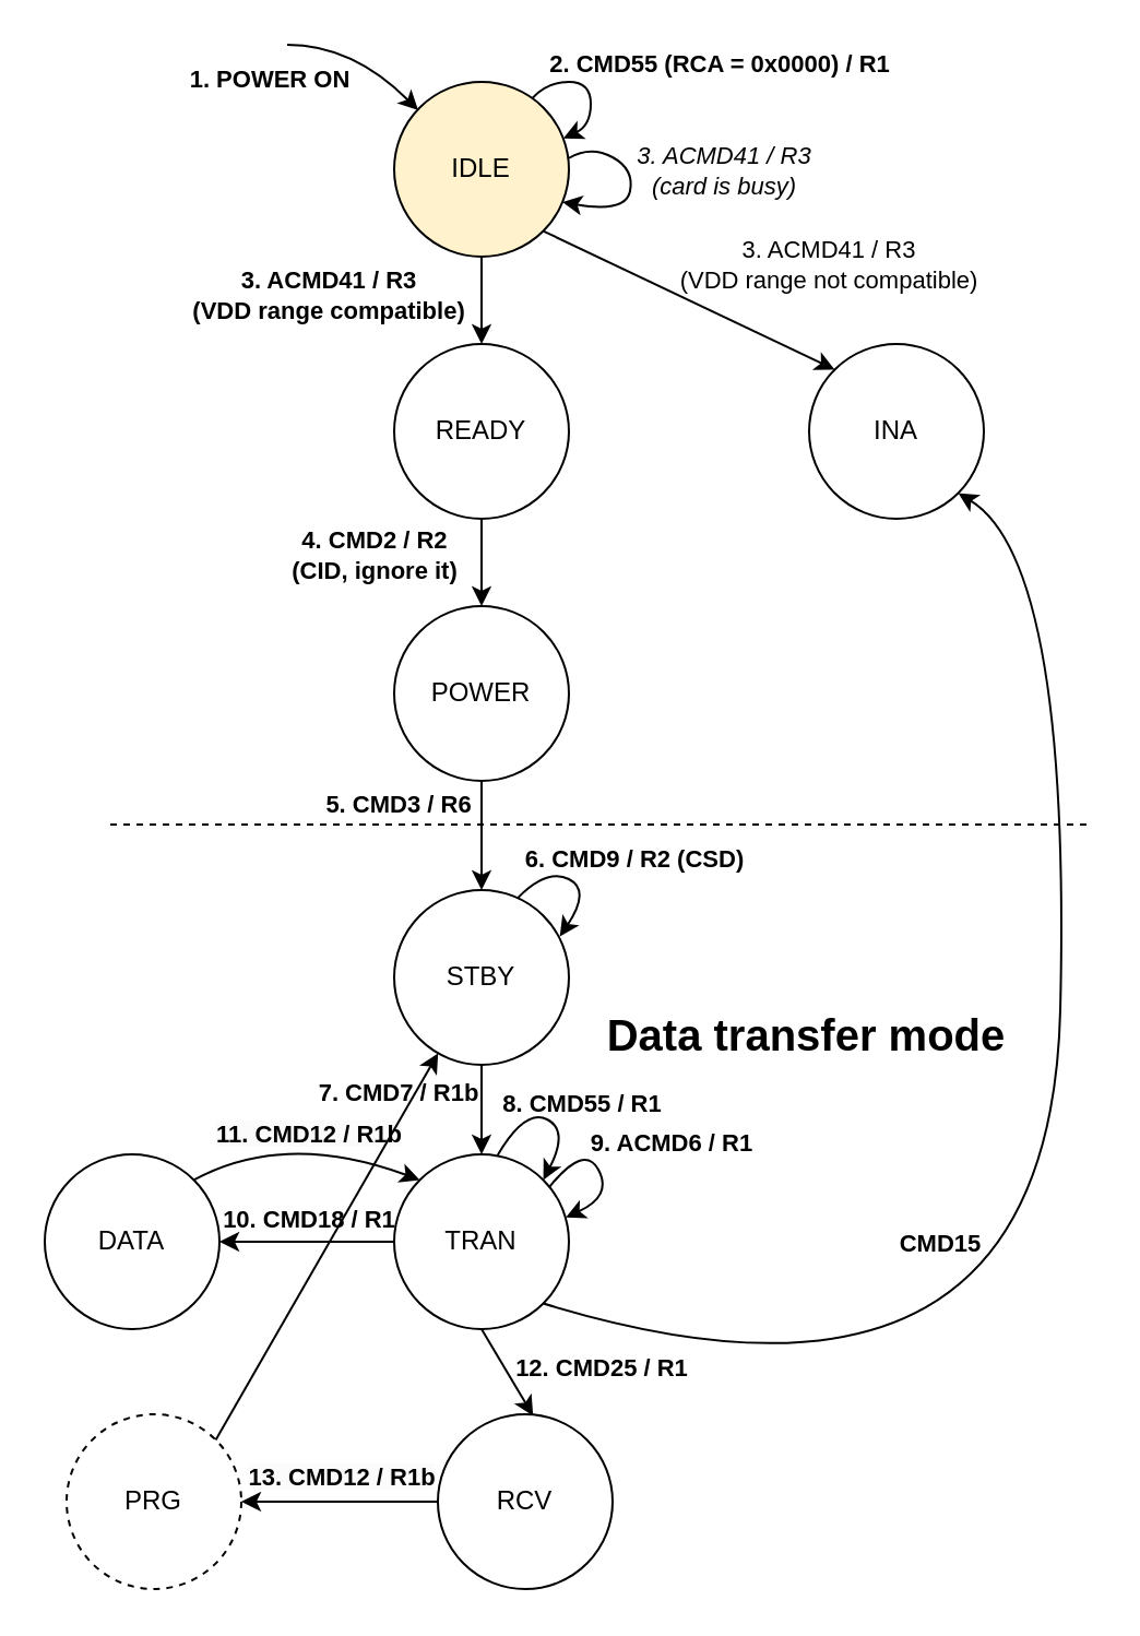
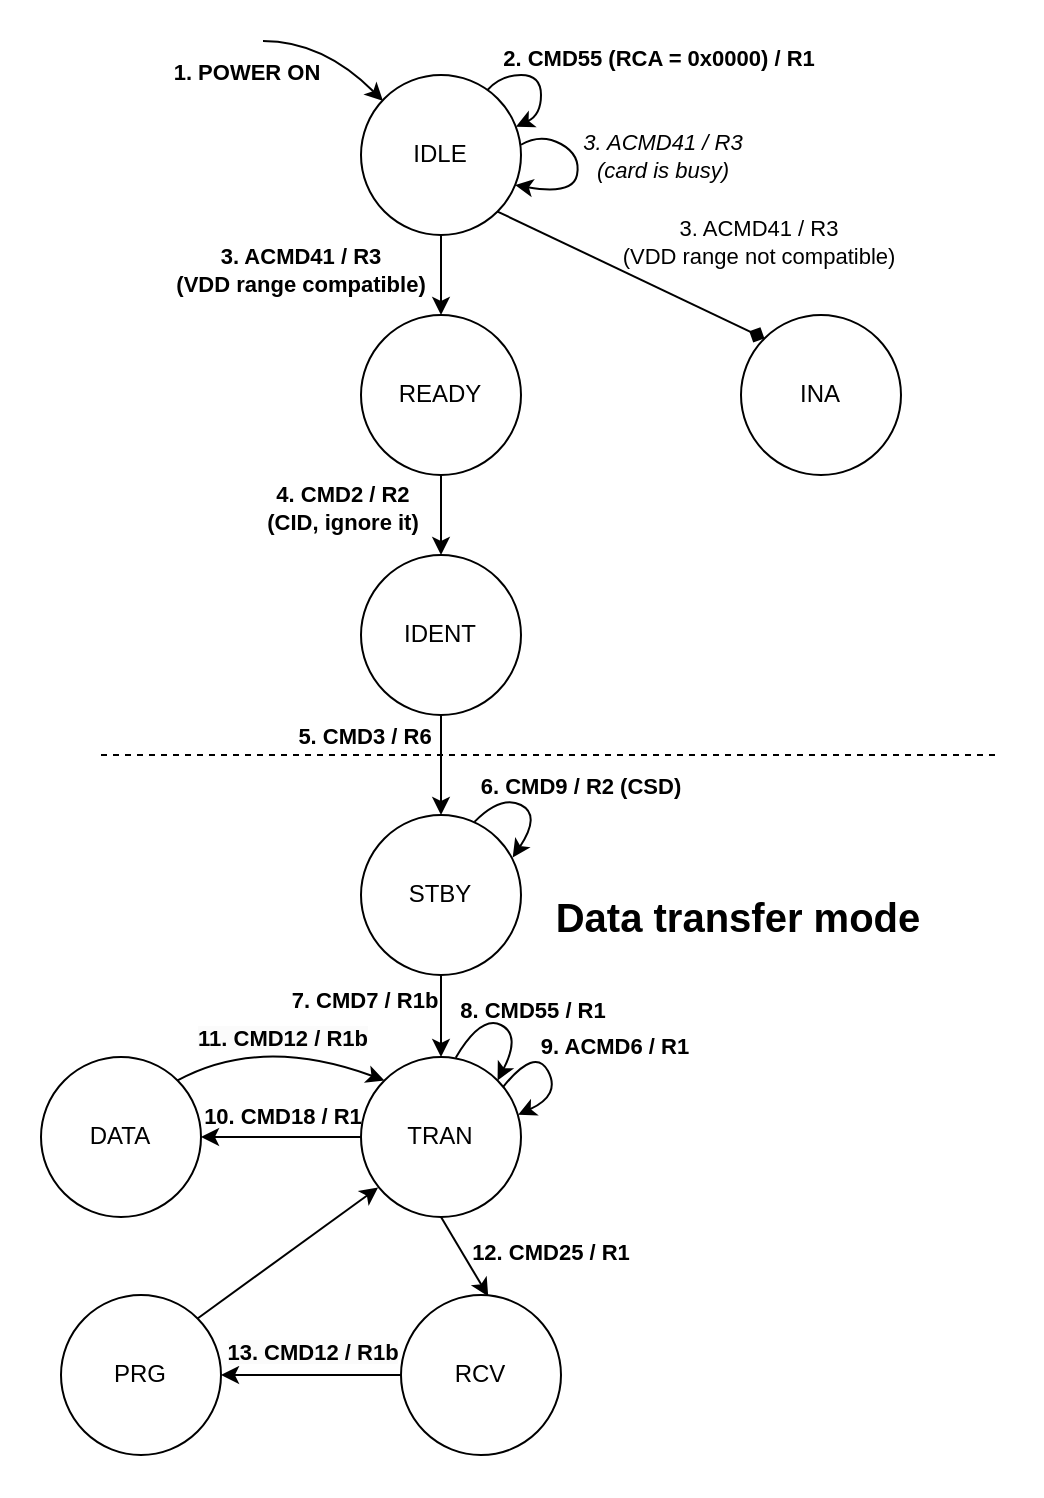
- <mxCell id="2" value="IDLE" style="ellipse;whiteSpace=wrap;html=1;aspect=fixed;fillColor=#fff2cc;" parent="1" vertex="1"><mxGeometry x="180" y="37" width="80" height="80" as="geometry" /></mxCell>
+ <mxCell id="2" value="IDLE" style="ellipse;whiteSpace=wrap;html=1;aspect=fixed;" parent="1" vertex="1"><mxGeometry x="180" y="37" width="80" height="80" as="geometry" /></mxCell>
- <mxCell id="6" value="" style="curved=1;endArrow=classic;html=1;rounded=0;entryX=0;entryY=0;entryDx=0;entryDy=0;exitX=1;exitY=1;exitDx=0;exitDy=0;" parent="1" source="2" target="5" edge="1"><mxGeometry width="50" height="50" relative="1" as="geometry"><mxPoint x="216.88" y="140.76" as="sourcePoint" /><mxPoint x="112" y="197" as="targetPoint" /><Array as="points" /></mxGeometry></mxCell>
+ <mxCell id="6" value="" style="curved=1;endArrow=diamond;html=1;rounded=0;entryX=0;entryY=0;entryDx=0;entryDy=0;exitX=1;exitY=1;exitDx=0;exitDy=0;" parent="1" source="2" target="5" edge="1"><mxGeometry width="50" height="50" relative="1" as="geometry"><mxPoint x="216.88" y="140.76" as="sourcePoint" /><mxPoint x="112" y="197" as="targetPoint" /><Array as="points" /></mxGeometry></mxCell>
- <mxCell id="15" value="POWER" style="ellipse;whiteSpace=wrap;html=1;aspect=fixed;" parent="1" vertex="1"><mxGeometry x="180" y="277" width="80" height="80" as="geometry" /></mxCell>
+ <mxCell id="15" value="IDENT" style="ellipse;whiteSpace=wrap;html=1;aspect=fixed;" parent="1" vertex="1"><mxGeometry x="180" y="277" width="80" height="80" as="geometry" /></mxCell>
- <mxCell id="20" value="&lt;font style=&quot;font-size: 20px;&quot;&gt;&lt;b&gt;Data transfer mode&lt;/b&gt;&lt;/font&gt;" style="text;html=1;strokeColor=none;fillColor=none;align=center;verticalAlign=middle;whiteSpace=wrap;rounded=0;labelBackgroundColor=none;" parent="1" vertex="1"><mxGeometry x="274" y="458" width="190" height="30" as="geometry" /></mxCell>
+ <mxCell id="20" value="&lt;font style=&quot;font-size: 20px;&quot;&gt;&lt;b&gt;Data transfer mode&lt;/b&gt;&lt;/font&gt;" style="text;html=1;strokeColor=none;fillColor=none;align=center;verticalAlign=middle;whiteSpace=wrap;rounded=0;labelBackgroundColor=none;" parent="1" vertex="1"><mxGeometry x="274" y="443" width="190" height="30" as="geometry" /></mxCell>
- <mxCell id="42" value="" style="curved=1;endArrow=classic;html=1;rounded=0;fontSize=11;entryX=1;entryY=1;entryDx=0;entryDy=0;exitX=1;exitY=1;exitDx=0;exitDy=0;" parent="1" source="23" target="5" edge="1"><mxGeometry width="50" height="50" relative="1" as="geometry"><mxPoint x="226" y="607" as="sourcePoint" /><mxPoint x="610" y="484" as="targetPoint" /><Array as="points"><mxPoint x="480" y="667" /><mxPoint x="490" y="257" /></Array></mxGeometry></mxCell>
- <mxCell id="43" value="&lt;b&gt;CMD15&lt;/b&gt;" style="edgeLabel;html=1;align=center;verticalAlign=middle;resizable=0;points=[];fontSize=11;" parent="42" vertex="1" connectable="0"><mxGeometry x="0.35" relative="1" as="geometry"><mxPoint x="-56" y="140" as="offset" /></mxGeometry></mxCell>
- <mxCell id="41" value="" style="curved=1;endArrow=classic;html=1;rounded=0;fontSize=11;exitX=1;exitY=0;exitDx=0;exitDy=0;" parent="1" source="40" target="18" edge="1"><mxGeometry width="50" height="50" relative="1" as="geometry"><mxPoint x="202.24" y="817" as="sourcePoint" /><mxPoint x="114" y="579.36" as="targetPoint" /></mxGeometry></mxCell>
+ <mxCell id="41" value="" style="curved=1;endArrow=classic;html=1;rounded=0;fontSize=11;exitX=1;exitY=0;exitDx=0;exitDy=0;entryX=0.107;entryY=0.816;entryDx=0;entryDy=0;entryPerimeter=0;" parent="1" source="40" target="23" edge="1"><mxGeometry width="50" height="50" relative="1" as="geometry"><mxPoint x="202.24" y="817" as="sourcePoint" /><mxPoint x="114" y="579.36" as="targetPoint" /></mxGeometry></mxCell>
- <mxCell id="40" value="PRG" style="ellipse;whiteSpace=wrap;html=1;aspect=fixed;dashed=1;" parent="1" vertex="1"><mxGeometry x="30" y="647" width="80" height="80" as="geometry" /></mxCell>
+ <mxCell id="40" value="PRG" style="ellipse;whiteSpace=wrap;html=1;aspect=fixed;" parent="1" vertex="1"><mxGeometry x="30" y="647" width="80" height="80" as="geometry" /></mxCell>
